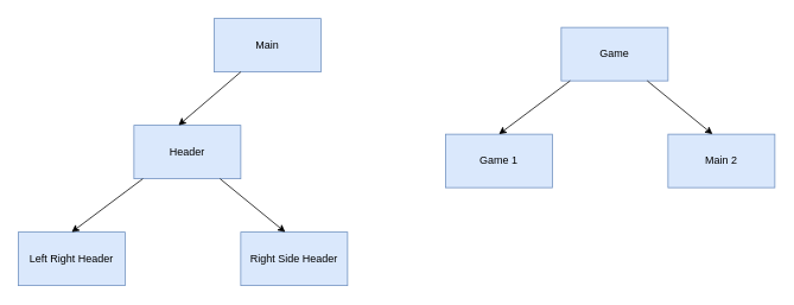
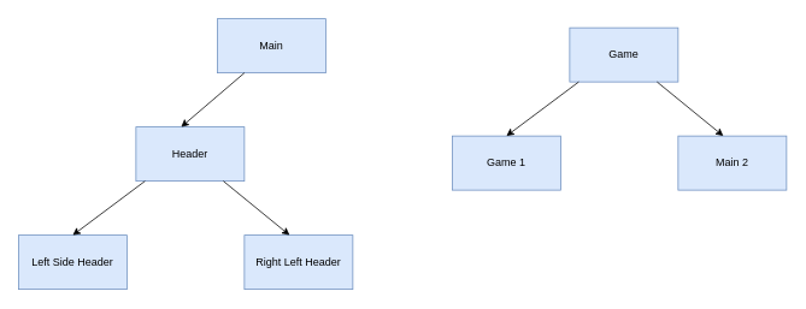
- <mxCell id="6" value="Left Right Header" style="rounded=0;whiteSpace=wrap;html=1;fillColor=#dae8fc;strokeColor=#6c8ebf;" vertex="1" parent="1"><mxGeometry x="20" y="260" width="120" height="60" as="geometry" /></mxCell>
+ <mxCell id="6" value="Left Side Header" style="rounded=0;whiteSpace=wrap;html=1;fillColor=#dae8fc;strokeColor=#6c8ebf;" vertex="1" parent="1"><mxGeometry x="20" y="260" width="120" height="60" as="geometry" /></mxCell>
- <mxCell id="4" value="Right Side Header" style="rounded=0;whiteSpace=wrap;html=1;fillColor=#dae8fc;strokeColor=#6c8ebf;" vertex="1" parent="1"><mxGeometry x="270" y="260" width="120" height="60" as="geometry" /></mxCell>
+ <mxCell id="4" value="Right Left Header" style="rounded=0;whiteSpace=wrap;html=1;fillColor=#dae8fc;strokeColor=#6c8ebf;" vertex="1" parent="1"><mxGeometry x="270" y="260" width="120" height="60" as="geometry" /></mxCell>
